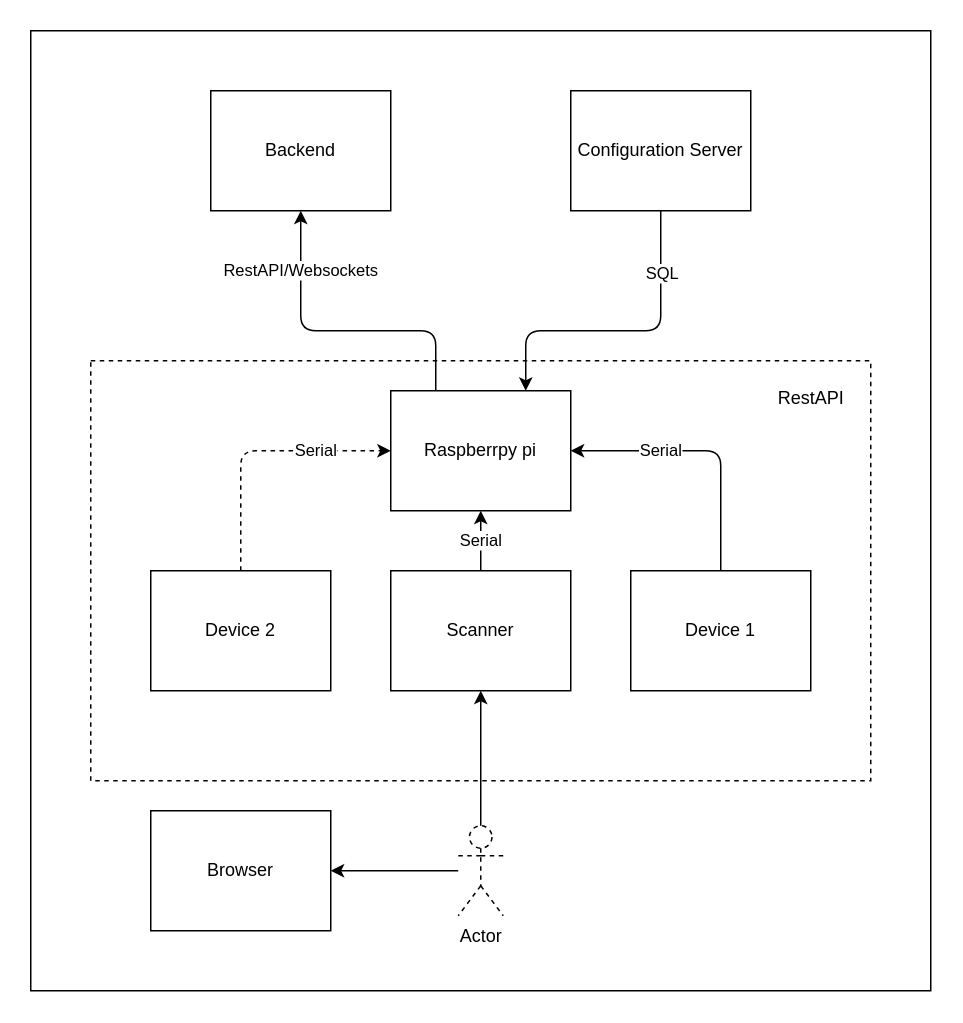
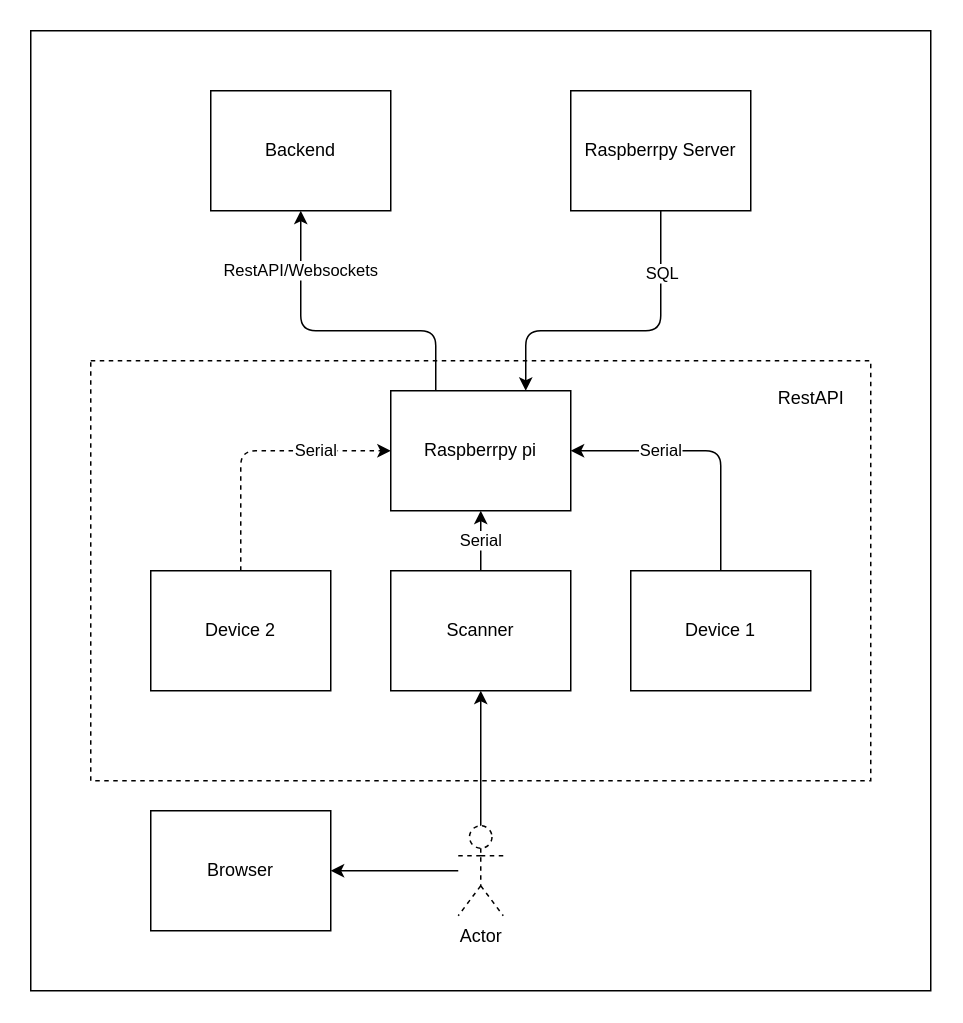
- <mxCell id="17" value="Configuration Server" style="rounded=0;whiteSpace=wrap;html=1;" parent="1" vertex="1"><mxGeometry x="380" y="60" width="120" height="80" as="geometry" /></mxCell>
+ <mxCell id="17" value="Raspberrpy Server" style="rounded=0;whiteSpace=wrap;html=1;" parent="1" vertex="1"><mxGeometry x="380" y="60" width="120" height="80" as="geometry" /></mxCell>
